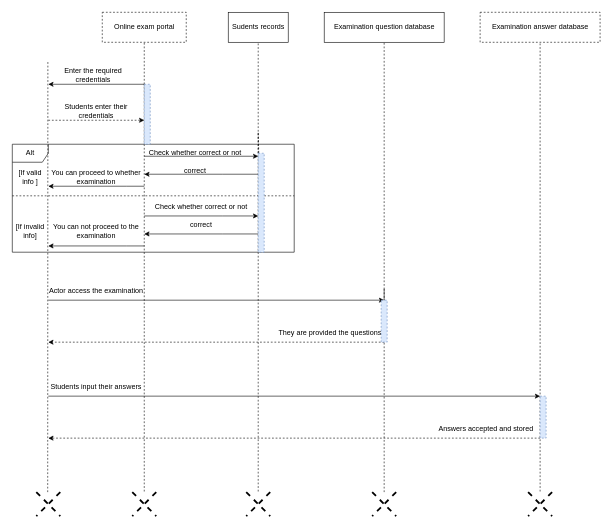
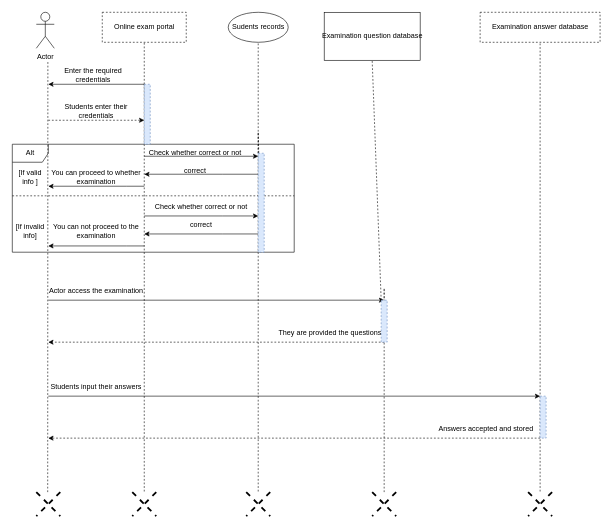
- <mxCell id="6" value="Sudents records" style="html=1;" vertex="1" parent="1"><mxGeometry x="380" y="20" width="100" height="50" as="geometry" /></mxCell>
+ <mxCell id="6" value="Sudents records" style="ellipse;html=1;" vertex="1" parent="1"><mxGeometry x="380" y="20" width="100" height="50" as="geometry" /></mxCell>
- <mxCell id="8" value="Examination question database" style="html=1;" vertex="1" parent="1"><mxGeometry x="540" y="20" width="200" height="50" as="geometry" /></mxCell>
+ <mxCell id="8" value="Examination question database" style="html=1;" vertex="1" parent="1"><mxGeometry x="540" y="20" width="160" height="80" as="geometry" /></mxCell>
+ <mxCell id="3" value="Actor" style="shape=umlActor;verticalLabelPosition=bottom;verticalAlign=top;html=1;" vertex="1" parent="1"><mxGeometry x="60" y="20" width="30" height="60" as="geometry" /></mxCell>
